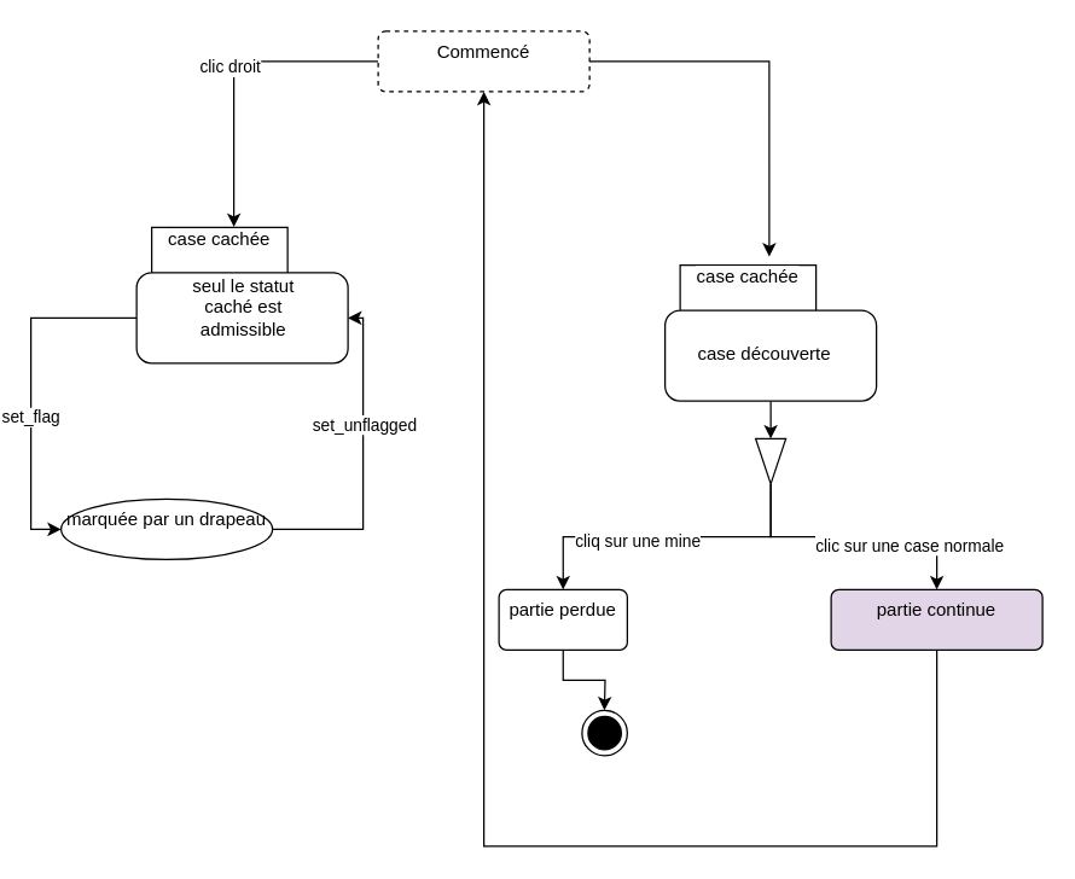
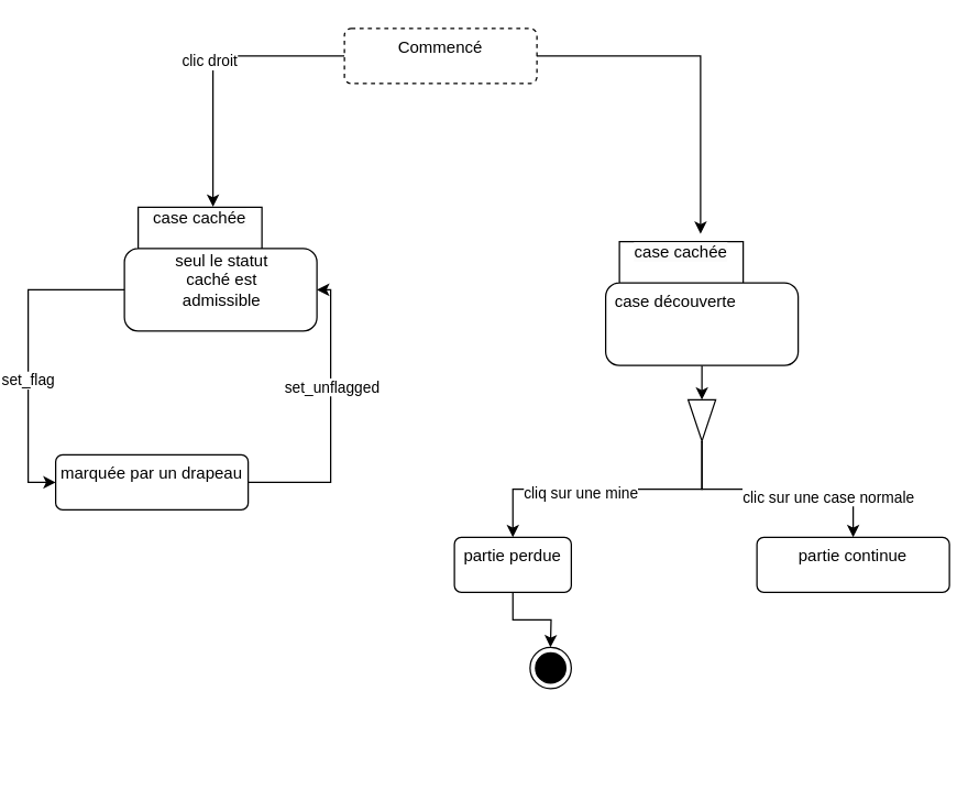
- <mxCell id="14" value="&lt;div style=&quot;text-align: center;&quot;&gt;&lt;span style=&quot;background-color: initial;&quot;&gt;case découverte&lt;/span&gt;&lt;/div&gt;" style="text;whiteSpace=wrap;html=1;" vertex="1" parent="1"><mxGeometry x="440" y="220" width="100" height="40" as="geometry" /></mxCell>
+ <mxCell id="14" value="&lt;div style=&quot;text-align: center;&quot;&gt;&lt;span style=&quot;background-color: initial;&quot;&gt;case découverte&lt;/span&gt;&lt;/div&gt;" style="text;whiteSpace=wrap;html=1;" vertex="1" parent="1"><mxGeometry x="425" y="205" width="100" height="40" as="geometry" /></mxCell>
- <mxCell id="8" value="marquée par un drapeau" style="ellipse;html=1;align=center;verticalAlign=top;absoluteArcSize=1;arcSize=10;dashed=0;whiteSpace=wrap;" vertex="1" parent="1"><mxGeometry x="20" y="330" width="140" height="40" as="geometry" /></mxCell>
+ <mxCell id="8" value="marquée par un drapeau" style="html=1;align=center;verticalAlign=top;rounded=1;absoluteArcSize=1;arcSize=10;dashed=0;whiteSpace=wrap;" vertex="1" parent="1"><mxGeometry x="20" y="330" width="140" height="40" as="geometry" /></mxCell>
- <mxCell id="19" value="partie continue" style="html=1;align=center;verticalAlign=top;rounded=1;absoluteArcSize=1;arcSize=10;dashed=0;whiteSpace=wrap;fillColor=#e1d5e7;" vertex="1" parent="1"><mxGeometry x="530" y="390" width="140" height="40" as="geometry" /></mxCell>
+ <mxCell id="19" value="partie continue" style="html=1;align=center;verticalAlign=top;rounded=1;absoluteArcSize=1;arcSize=10;dashed=0;whiteSpace=wrap;" vertex="1" parent="1"><mxGeometry x="530" y="390" width="140" height="40" as="geometry" /></mxCell>
- <mxCell id="18" style="edgeStyle=orthogonalEdgeStyle;rounded=0;orthogonalLoop=1;jettySize=auto;html=1;entryX=0.5;entryY=1;entryDx=0;entryDy=0;" edge="1" parent="1" source="19" target="4"><mxGeometry relative="1" as="geometry"><Array as="points"><mxPoint x="600" y="560" /><mxPoint x="300" y="560" /></Array></mxGeometry></mxCell>
